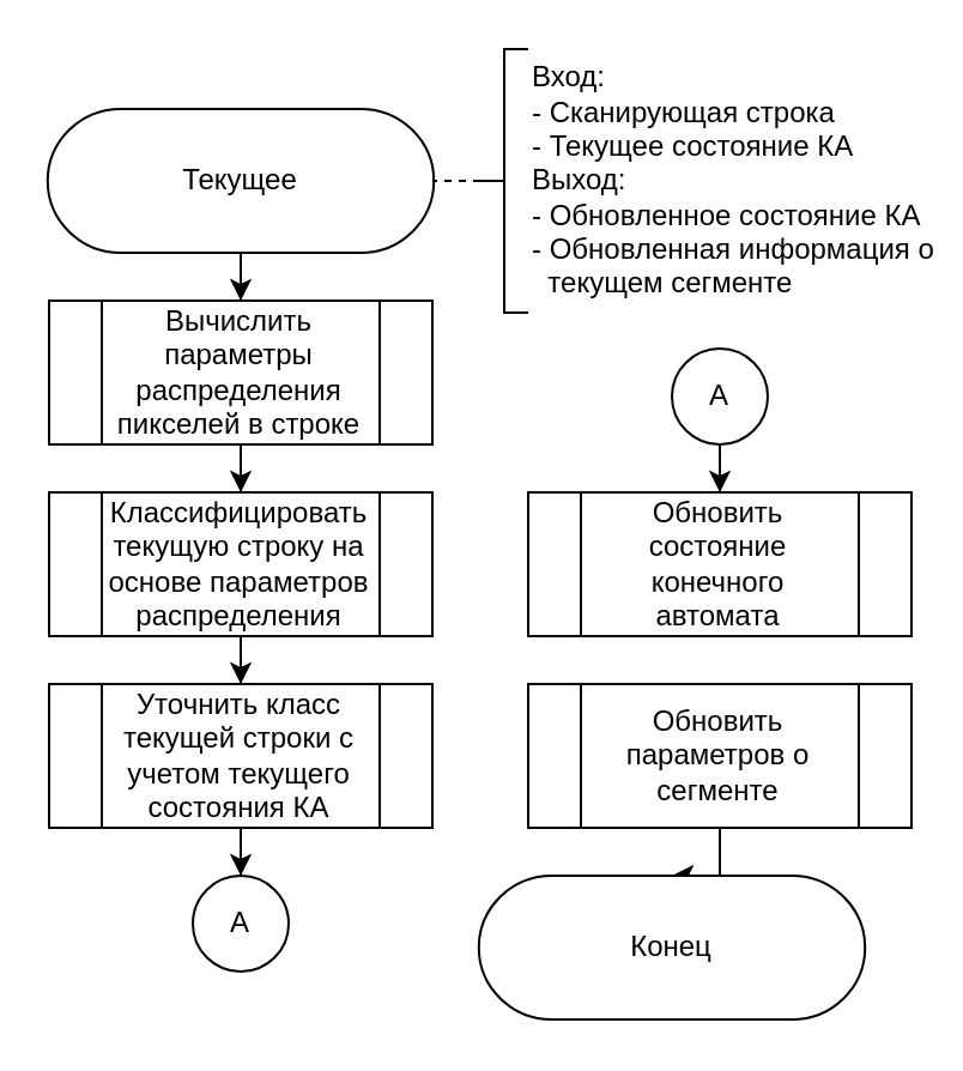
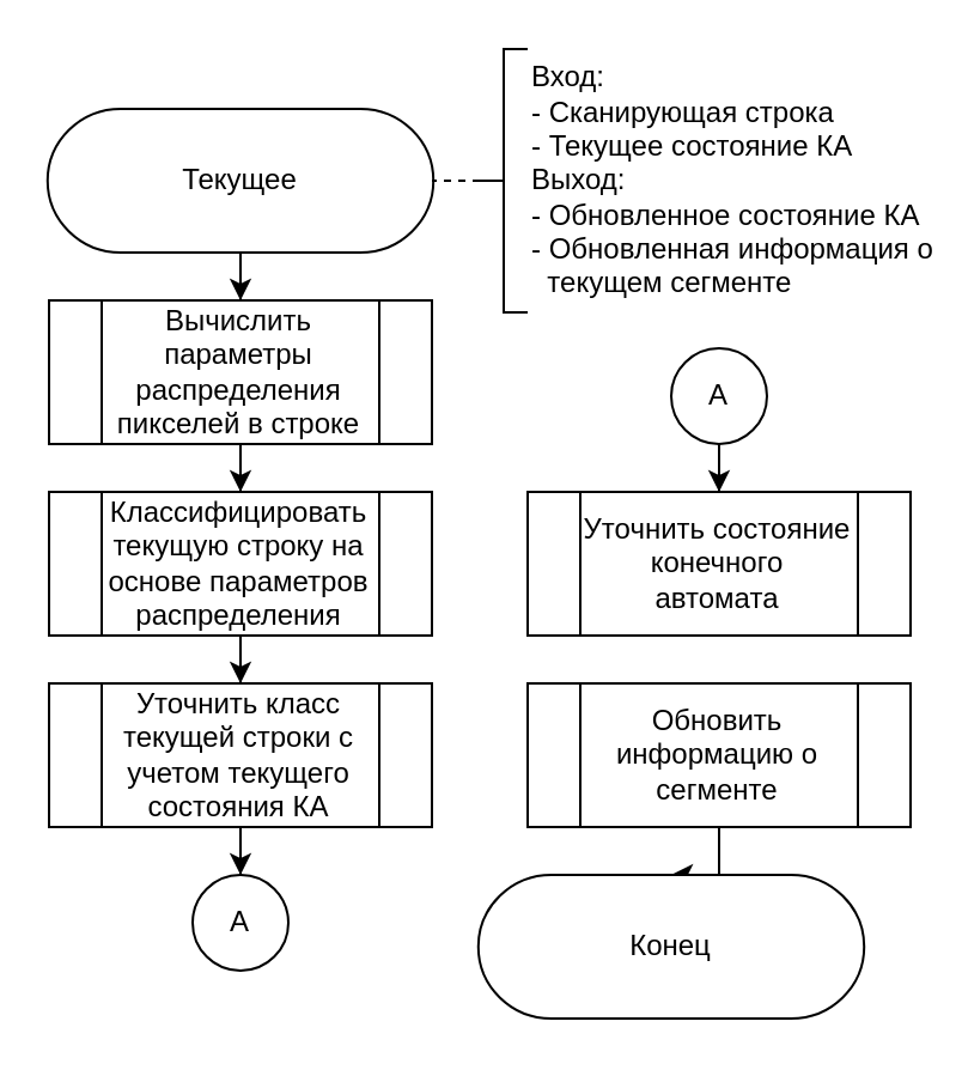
- <mxCell id="12" value="Обновить состояние&lt;div&gt;конечного&lt;/div&gt;&lt;div&gt;автомата&lt;/div&gt;" style="html=1;shape=process;whiteSpace=wrap;size=0.14;" parent="1" vertex="1"><mxGeometry x="220" y="205" width="160" height="60" as="geometry" /></mxCell>
+ <mxCell id="12" value="Уточнить состояние&lt;div&gt;конечного&lt;/div&gt;&lt;div&gt;автомата&lt;/div&gt;" style="html=1;shape=process;whiteSpace=wrap;size=0.14;" parent="1" vertex="1"><mxGeometry x="220" y="205" width="160" height="60" as="geometry" /></mxCell>
- <mxCell id="14" value="Обновить&lt;div&gt;параметров о&lt;/div&gt;&lt;div&gt;сегменте&lt;/div&gt;" style="html=1;shape=process;whiteSpace=wrap;size=0.14;" parent="1" vertex="1"><mxGeometry x="220" y="285" width="160" height="60" as="geometry" /></mxCell>
+ <mxCell id="14" value="Обновить&lt;div&gt;информацию о&lt;/div&gt;&lt;div&gt;сегменте&lt;/div&gt;" style="html=1;shape=process;whiteSpace=wrap;size=0.14;" parent="1" vertex="1"><mxGeometry x="220" y="285" width="160" height="60" as="geometry" /></mxCell>
